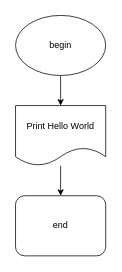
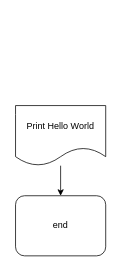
- <mxCell id="3" value="begin" style="ellipse;whiteSpace=wrap;html=1;" vertex="1" parent="1"><mxGeometry x="20" y="20" width="120" height="80" as="geometry" /></mxCell>
- <mxCell id="2" style="edgeStyle=none;html=1;exitX=0.5;exitY=1;exitDx=0;exitDy=0;entryX=0.5;entryY=0;entryDx=0;entryDy=0;" edge="1" parent="1" source="3" target="4"><mxGeometry relative="1" as="geometry" /></mxCell>
